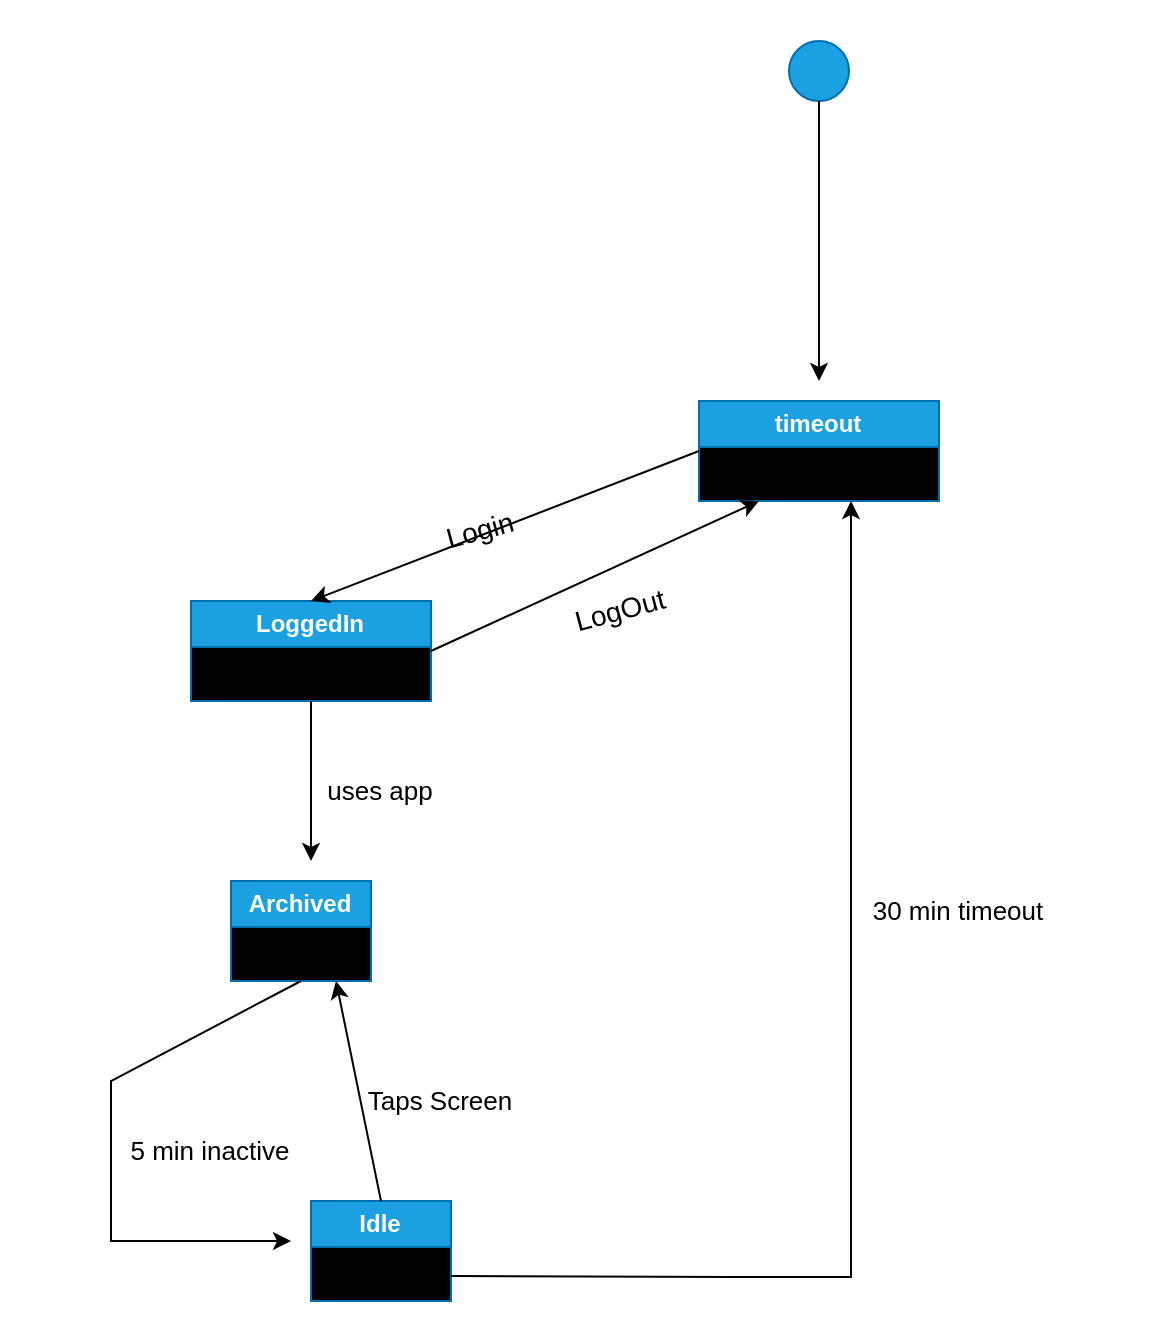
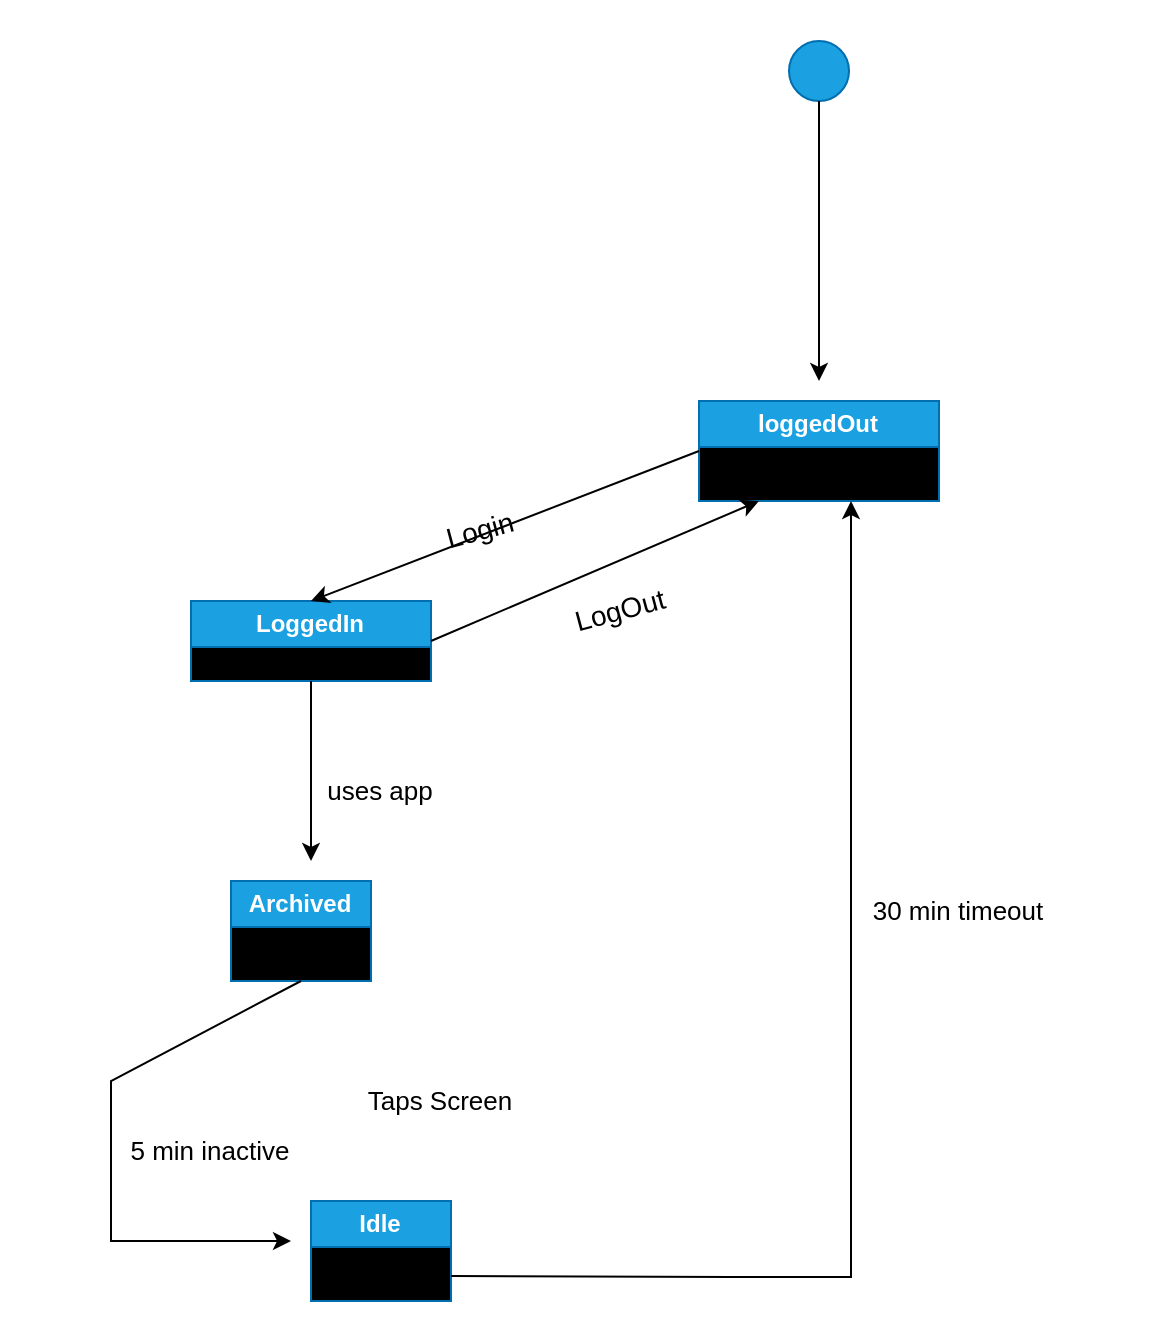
- <mxCell id="4" value="timeout" style="swimlane;whiteSpace=wrap;html=1;swimlaneFillColor=light-dark(#000000,#120E80);fillColor=#1ba1e2;fontColor=#ffffff;strokeColor=#006EAF;startSize=23;" vertex="1" parent="1"><mxGeometry x="349" y="200" width="120" height="50" as="geometry" /></mxCell>
+ <mxCell id="4" value="loggedOut" style="swimlane;whiteSpace=wrap;html=1;swimlaneFillColor=light-dark(#000000,#120E80);fillColor=#1ba1e2;fontColor=#ffffff;strokeColor=#006EAF;startSize=23;" vertex="1" parent="1"><mxGeometry x="349" y="200" width="120" height="50" as="geometry" /></mxCell>
- <mxCell id="5" value="LoggedIn" style="swimlane;whiteSpace=wrap;html=1;swimlaneFillColor=light-dark(#000000,#120E80);fillColor=#1ba1e2;fontColor=#ffffff;strokeColor=#006EAF;startSize=23;" vertex="1" parent="1"><mxGeometry x="95" y="300" width="120" height="50" as="geometry"><mxRectangle x="150" y="320" width="90" height="30" as="alternateBounds" /></mxGeometry></mxCell>
+ <mxCell id="5" value="LoggedIn" style="swimlane;whiteSpace=wrap;html=1;swimlaneFillColor=light-dark(#000000,#120E80);fillColor=#1ba1e2;fontColor=#ffffff;strokeColor=#006EAF;startSize=23;" vertex="1" parent="1"><mxGeometry x="95" y="300" width="120" height="40" as="geometry"><mxRectangle x="150" y="320" width="90" height="30" as="alternateBounds" /></mxGeometry></mxCell>
- <mxCell id="18" value="" style="endArrow=classic;html=1;rounded=0;exitX=0.5;exitY=0;exitDx=0;exitDy=0;entryX=0.75;entryY=1;entryDx=0;entryDy=0;" edge="1" parent="1" source="16" target="6"><mxGeometry width="50" height="50" relative="1" as="geometry"><mxPoint x="235" y="520" as="sourcePoint" /><mxPoint x="235" y="600" as="targetPoint" /></mxGeometry></mxCell>
